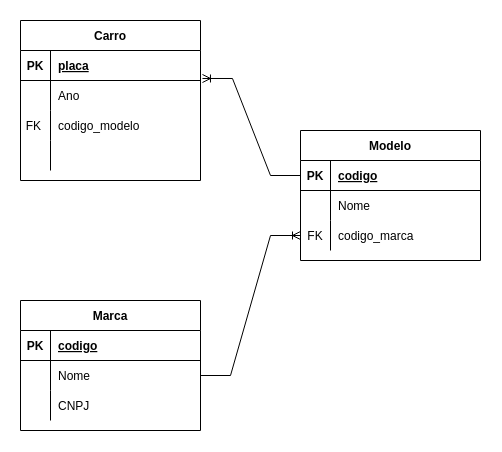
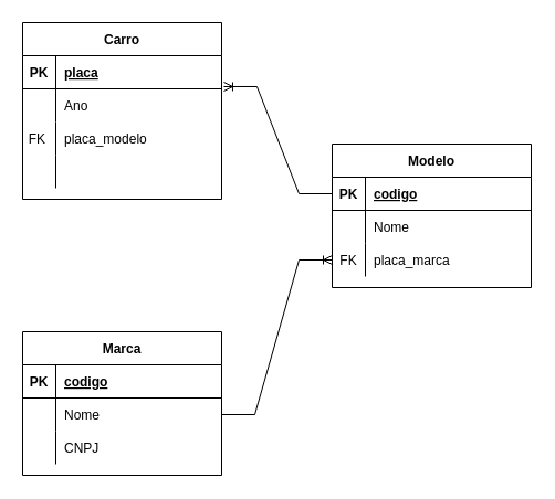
- <mxCell id="11" value="codigo_modelo" style="shape=partialRectangle;connectable=0;fillColor=none;top=0;left=0;bottom=0;right=0;align=left;spacingLeft=6;overflow=hidden;" parent="9" vertex="1"><mxGeometry x="30" width="150" height="30" as="geometry"><mxRectangle width="150" height="30" as="alternateBounds" /></mxGeometry></mxCell>
+ <mxCell id="11" value="placa_modelo" style="shape=partialRectangle;connectable=0;fillColor=none;top=0;left=0;bottom=0;right=0;align=left;spacingLeft=6;overflow=hidden;" parent="9" vertex="1"><mxGeometry x="30" width="150" height="30" as="geometry"><mxRectangle width="150" height="30" as="alternateBounds" /></mxGeometry></mxCell>
- <mxCell id="34" value="codigo_marca" style="shape=partialRectangle;connectable=0;fillColor=none;top=0;left=0;bottom=0;right=0;align=left;spacingLeft=6;overflow=hidden;" parent="32" vertex="1"><mxGeometry x="30" width="150" height="30" as="geometry"><mxRectangle width="150" height="30" as="alternateBounds" /></mxGeometry></mxCell>
+ <mxCell id="34" value="placa_marca" style="shape=partialRectangle;connectable=0;fillColor=none;top=0;left=0;bottom=0;right=0;align=left;spacingLeft=6;overflow=hidden;" parent="32" vertex="1"><mxGeometry x="30" width="150" height="30" as="geometry"><mxRectangle width="150" height="30" as="alternateBounds" /></mxGeometry></mxCell>
